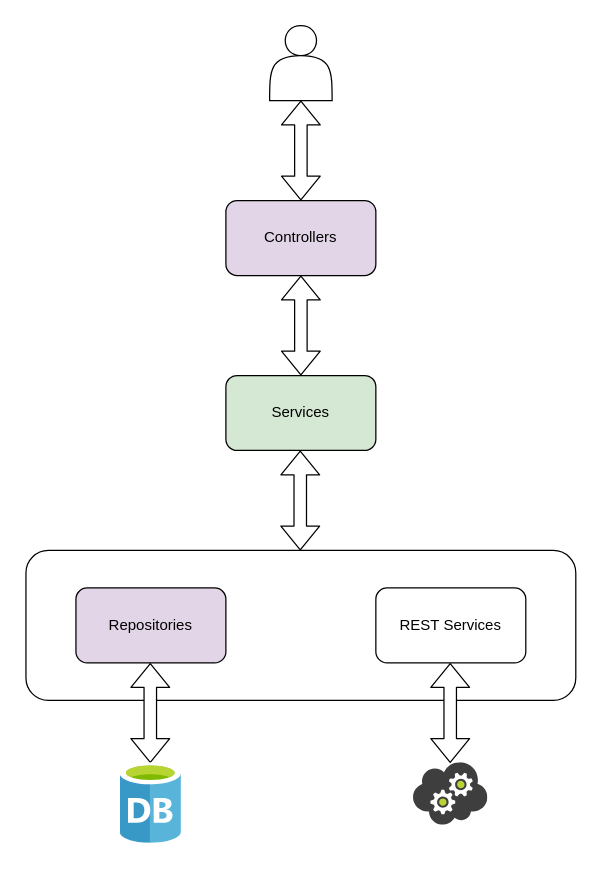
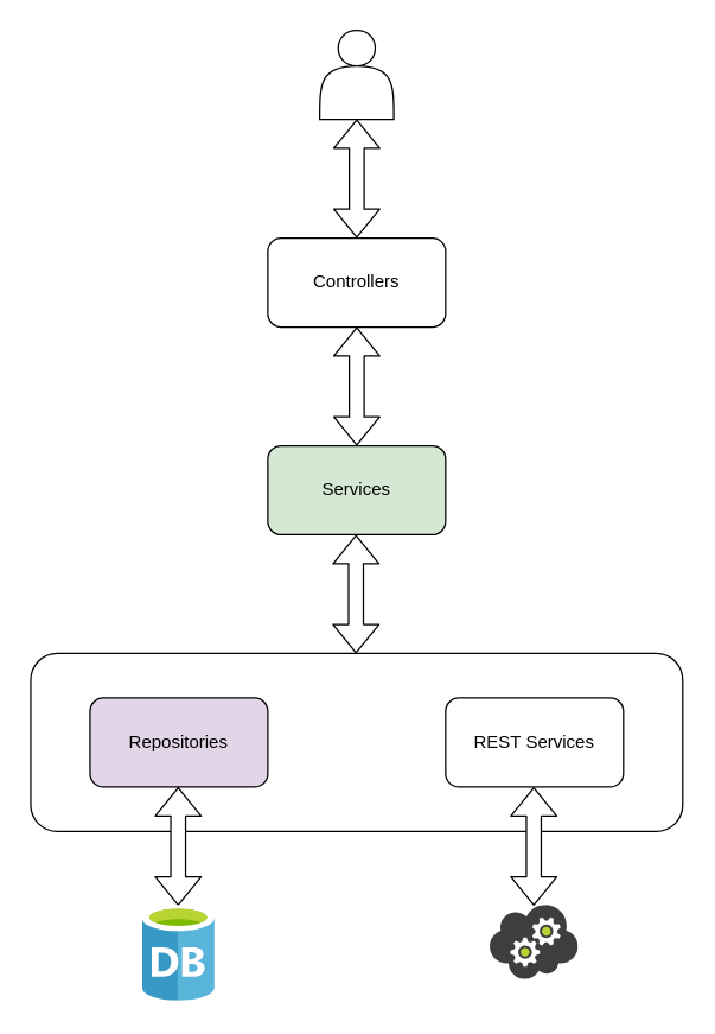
- <mxCell id="3" value="Controllers" style="rounded=1;whiteSpace=wrap;html=1;fillColor=#e1d5e7;" vertex="1" parent="1"><mxGeometry x="180" y="160" width="120" height="60" as="geometry" /></mxCell>
+ <mxCell id="3" value="Controllers" style="rounded=1;whiteSpace=wrap;html=1;" vertex="1" parent="1"><mxGeometry x="180" y="160" width="120" height="60" as="geometry" /></mxCell>
